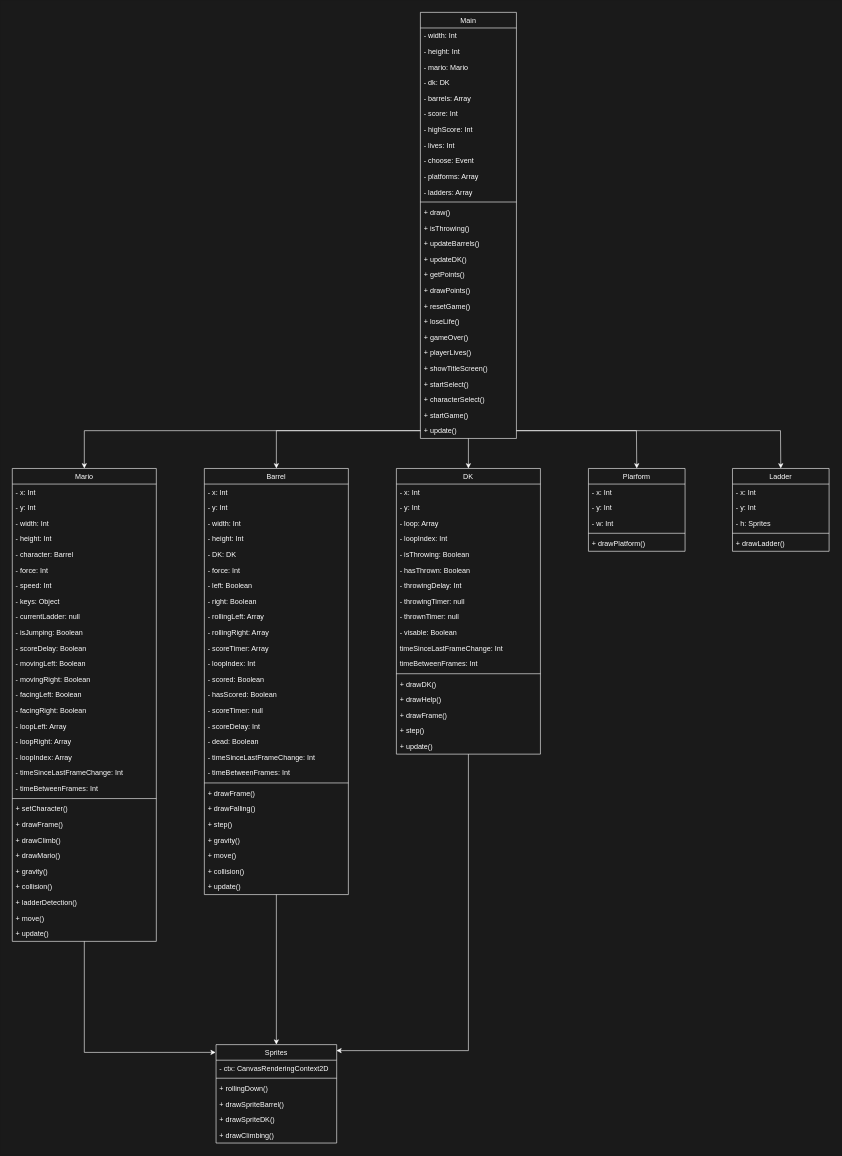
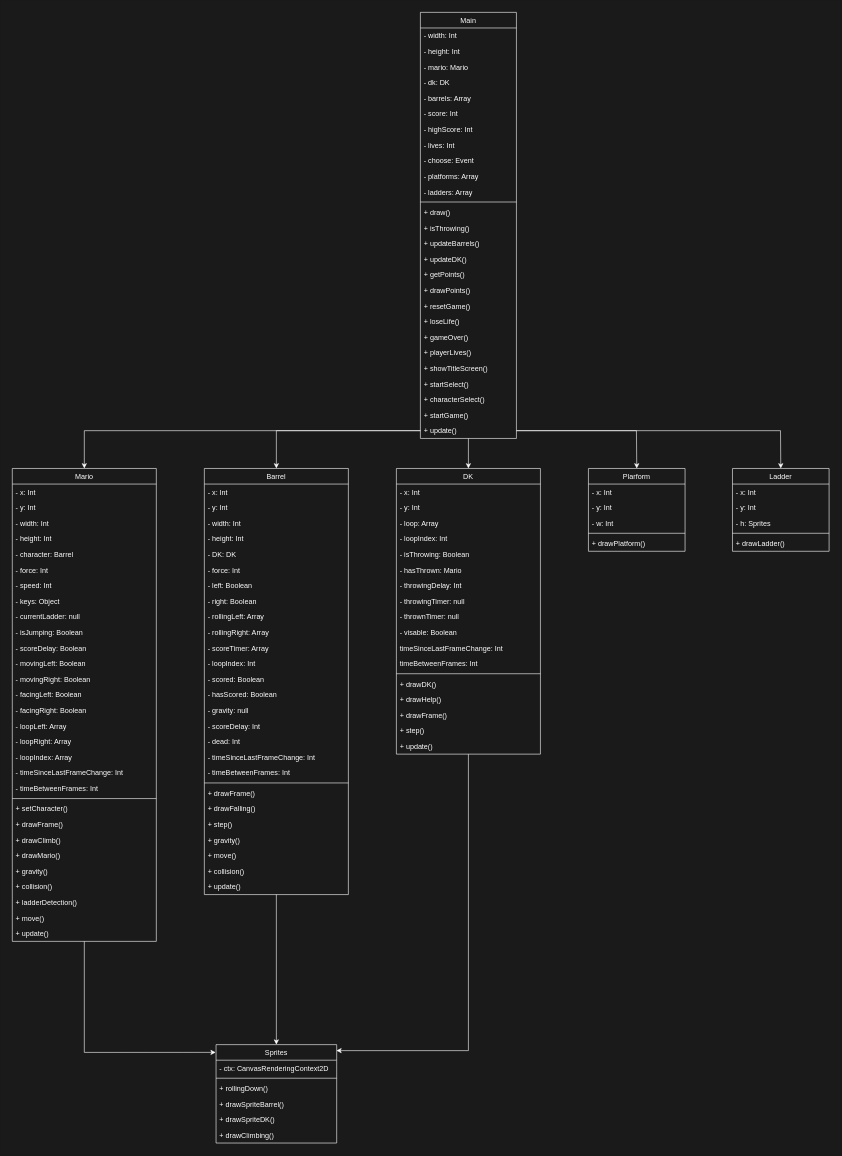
- <mxCell id="67" value="- hasThrown: Boolean" style="text;align=left;verticalAlign=top;spacingLeft=4;spacingRight=4;overflow=hidden;rotatable=0;points=[[0,0.5],[1,0.5]];portConstraint=eastwest;fontColor=#FFFFFF;" parent="61" vertex="1"><mxGeometry y="156" width="240" height="26" as="geometry" /></mxCell>
+ <mxCell id="67" value="- hasThrown: Mario" style="text;align=left;verticalAlign=top;spacingLeft=4;spacingRight=4;overflow=hidden;rotatable=0;points=[[0,0.5],[1,0.5]];portConstraint=eastwest;fontColor=#FFFFFF;" parent="61" vertex="1"><mxGeometry y="156" width="240" height="26" as="geometry" /></mxCell>
- <mxCell id="48" value="- scoreTimer: null" style="text;align=left;verticalAlign=top;spacingLeft=4;spacingRight=4;overflow=hidden;rotatable=0;points=[[0,0.5],[1,0.5]];portConstraint=eastwest;fontColor=#FFFFFF;" parent="33" vertex="1"><mxGeometry y="390" width="240" height="26" as="geometry" /></mxCell>
+ <mxCell id="48" value="- gravity: null" style="text;align=left;verticalAlign=top;spacingLeft=4;spacingRight=4;overflow=hidden;rotatable=0;points=[[0,0.5],[1,0.5]];portConstraint=eastwest;fontColor=#FFFFFF;" parent="33" vertex="1"><mxGeometry y="390" width="240" height="26" as="geometry" /></mxCell>
- <mxCell id="50" value="- dead: Boolean" style="text;align=left;verticalAlign=top;spacingLeft=4;spacingRight=4;overflow=hidden;rotatable=0;points=[[0,0.5],[1,0.5]];portConstraint=eastwest;fontColor=#FFFFFF;" parent="33" vertex="1"><mxGeometry y="442" width="240" height="26" as="geometry" /></mxCell>
+ <mxCell id="50" value="- dead: Int" style="text;align=left;verticalAlign=top;spacingLeft=4;spacingRight=4;overflow=hidden;rotatable=0;points=[[0,0.5],[1,0.5]];portConstraint=eastwest;fontColor=#FFFFFF;" parent="33" vertex="1"><mxGeometry y="442" width="240" height="26" as="geometry" /></mxCell>
